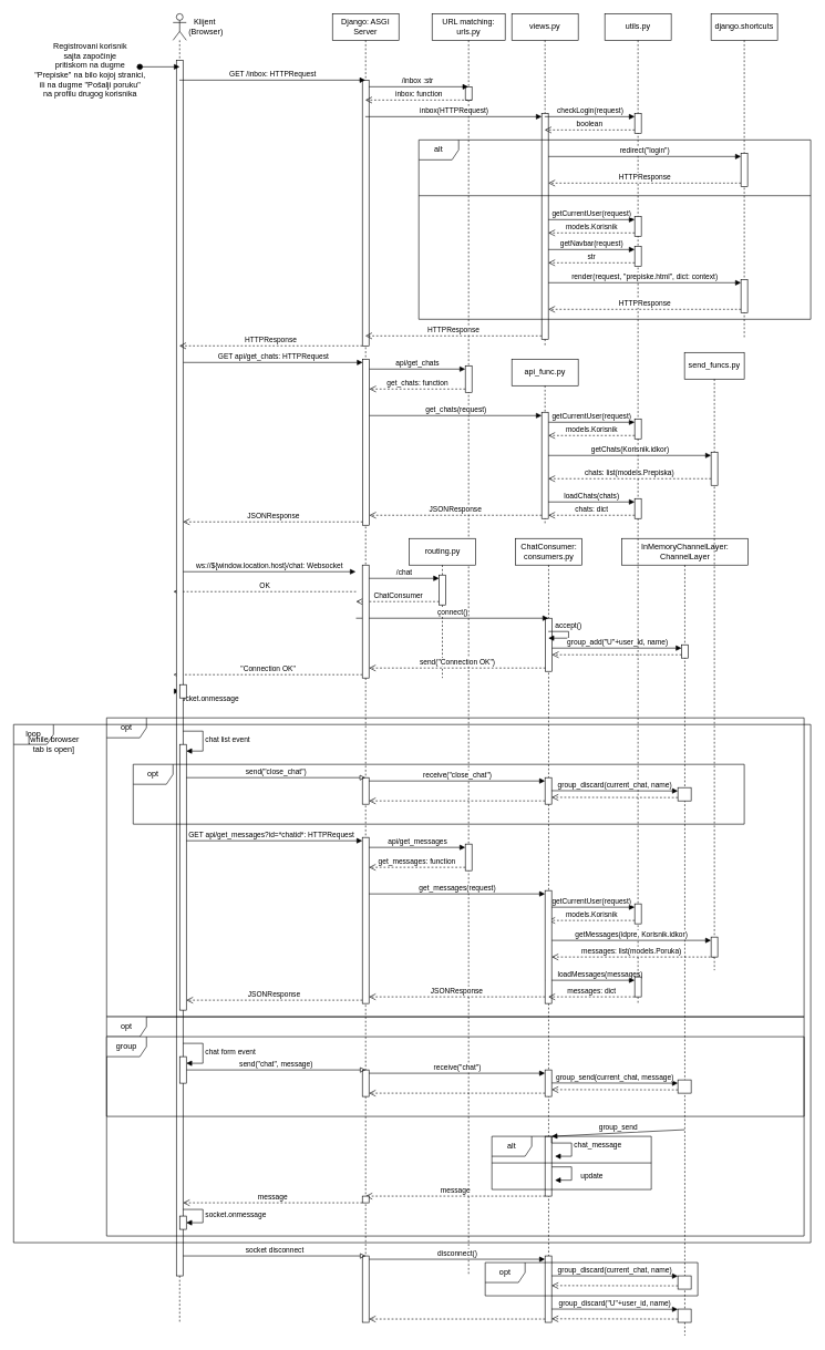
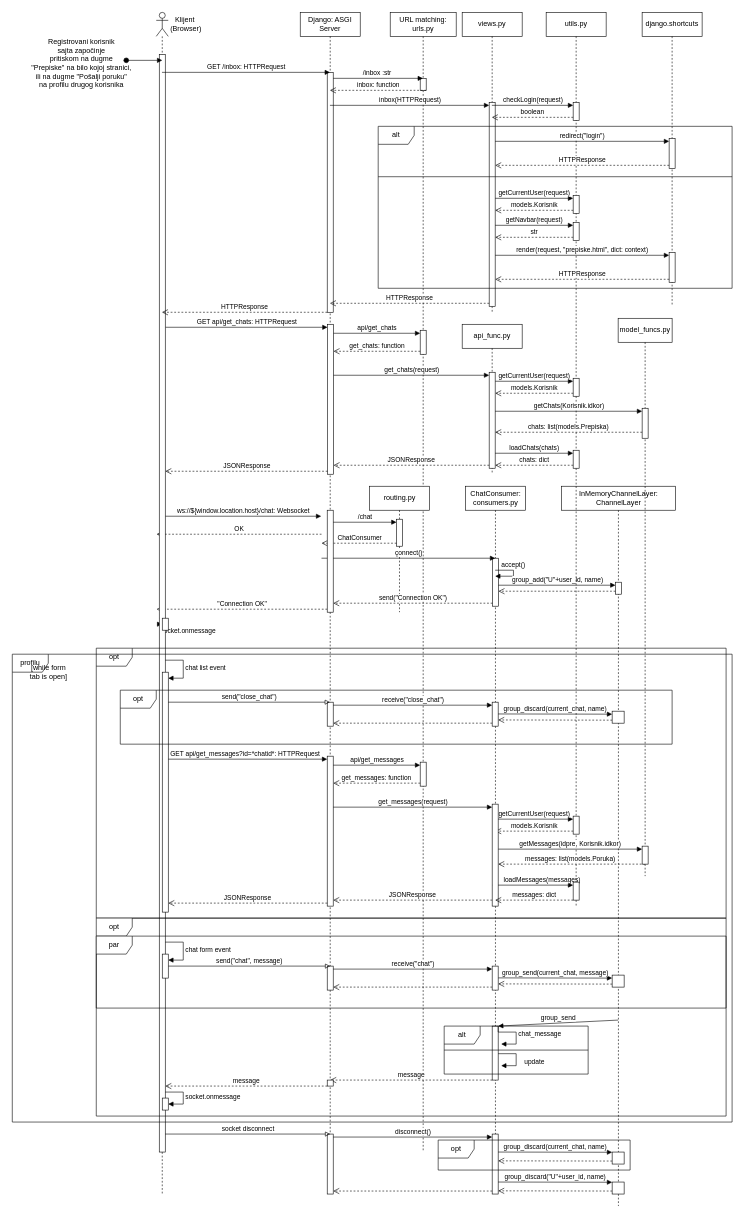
- <mxCell id="84" value="send_funcs.py" style="shape=umlLifeline;perimeter=lifelinePerimeter;whiteSpace=wrap;html=1;container=1;dropTarget=0;collapsible=0;recursiveResize=0;outlineConnect=0;portConstraint=eastwest;newEdgeStyle={&quot;curved&quot;:0,&quot;rounded&quot;:0};movable=1;resizable=1;rotatable=1;deletable=1;editable=1;locked=0;connectable=1;" vertex="1" parent="1"><mxGeometry x="1030" y="530" width="90" height="930" as="geometry" /></mxCell>
+ <mxCell id="84" value="model_funcs.py" style="shape=umlLifeline;perimeter=lifelinePerimeter;whiteSpace=wrap;html=1;container=1;dropTarget=0;collapsible=0;recursiveResize=0;outlineConnect=0;portConstraint=eastwest;newEdgeStyle={&quot;curved&quot;:0,&quot;rounded&quot;:0};movable=1;resizable=1;rotatable=1;deletable=1;editable=1;locked=0;connectable=1;" vertex="1" parent="1"><mxGeometry x="1030" y="530" width="90" height="930" as="geometry" /></mxCell>
- <mxCell id="102" value="loop" style="shape=umlFrame;whiteSpace=wrap;html=1;pointerEvents=0;movable=1;resizable=1;rotatable=1;deletable=1;editable=1;locked=0;connectable=1;" vertex="1" parent="1"><mxGeometry x="20" y="1090" width="1200" height="780" as="geometry" /></mxCell>
+ <mxCell id="102" value="profilu" style="shape=umlFrame;whiteSpace=wrap;html=1;pointerEvents=0;movable=1;resizable=1;rotatable=1;deletable=1;editable=1;locked=0;connectable=1;" vertex="1" parent="1"><mxGeometry x="20" y="1090" width="1200" height="780" as="geometry" /></mxCell>
- <mxCell id="115" value="[while browser&lt;br&gt;tab is open]" style="text;html=1;align=center;verticalAlign=middle;resizable=1;points=[];autosize=1;strokeColor=none;fillColor=none;movable=1;rotatable=1;deletable=1;editable=1;locked=0;connectable=1;" vertex="1" parent="1"><mxGeometry x="30" y="1100" width="100" height="40" as="geometry" /></mxCell>
+ <mxCell id="115" value="[while form&lt;br&gt;tab is open]" style="text;html=1;align=center;verticalAlign=middle;resizable=1;points=[];autosize=1;strokeColor=none;fillColor=none;movable=1;rotatable=1;deletable=1;editable=1;locked=0;connectable=1;" vertex="1" parent="1"><mxGeometry x="30" y="1100" width="100" height="40" as="geometry" /></mxCell>
- <mxCell id="119" value="group" style="shape=umlFrame;whiteSpace=wrap;html=1;pointerEvents=0;" vertex="1" parent="1"><mxGeometry x="160" y="1560" width="1050" height="300" as="geometry" /></mxCell>
+ <mxCell id="119" value="par" style="shape=umlFrame;whiteSpace=wrap;html=1;pointerEvents=0;" vertex="1" parent="1"><mxGeometry x="160" y="1560" width="1050" height="300" as="geometry" /></mxCell>
